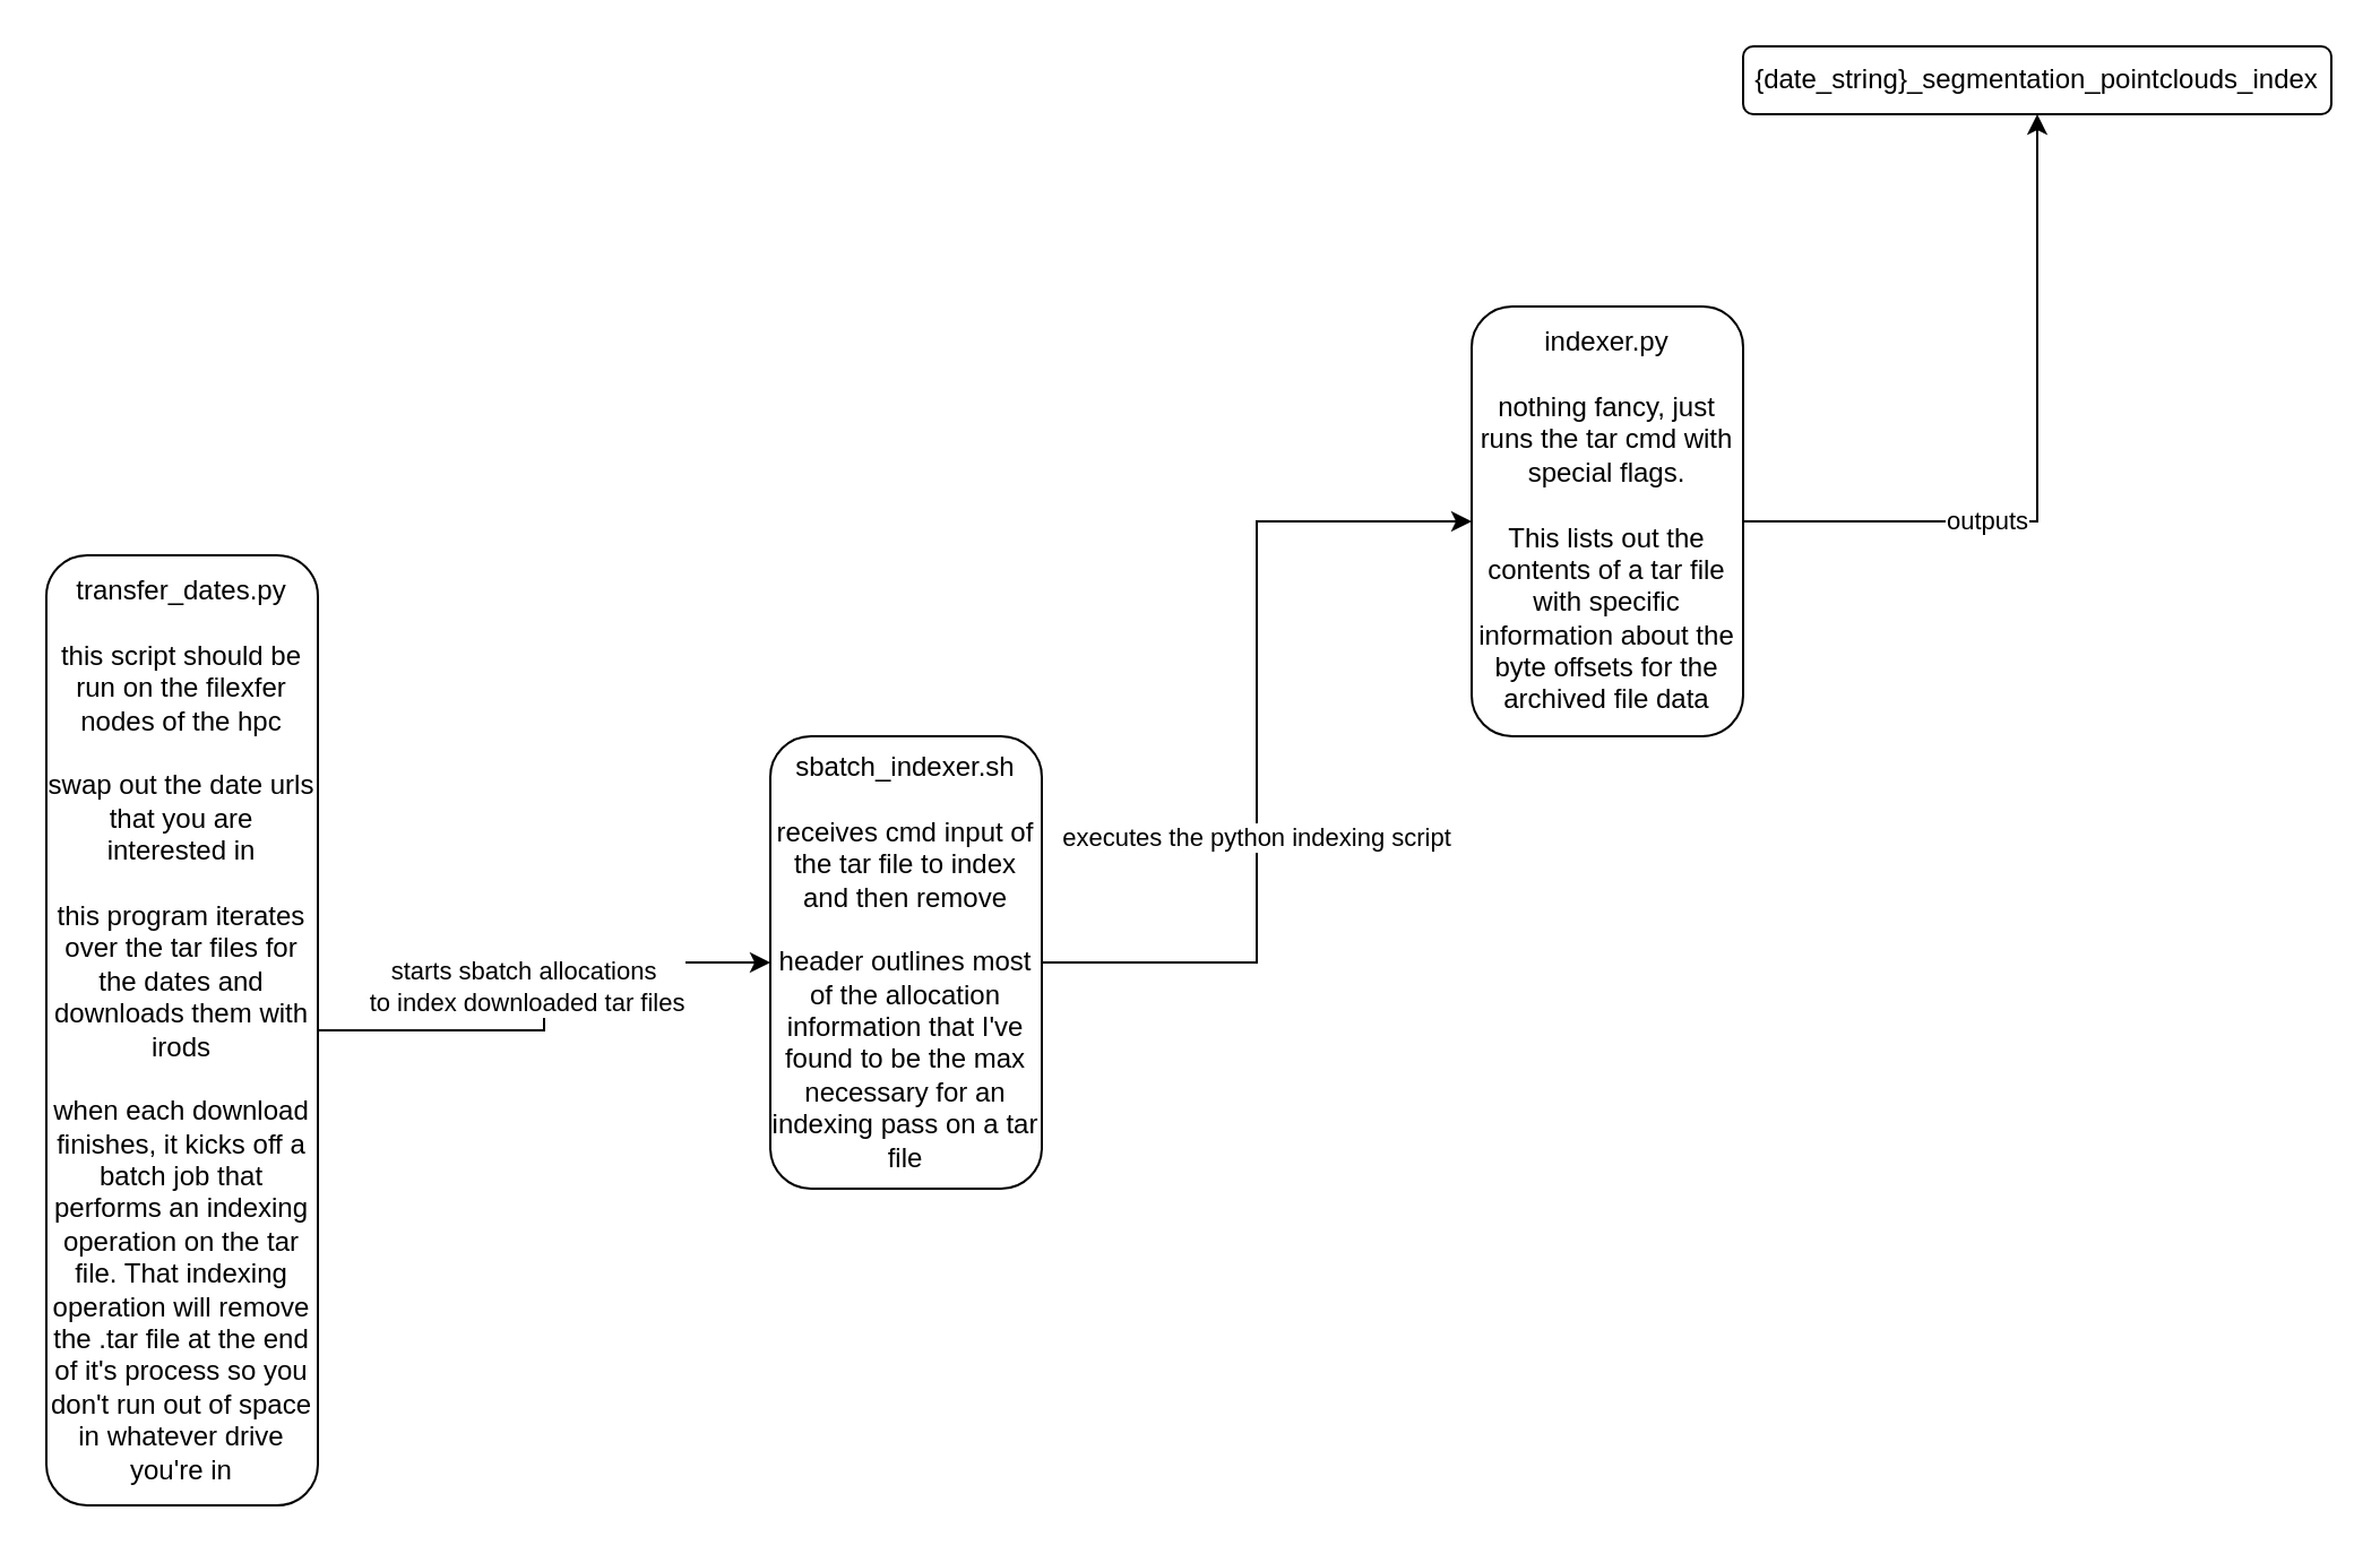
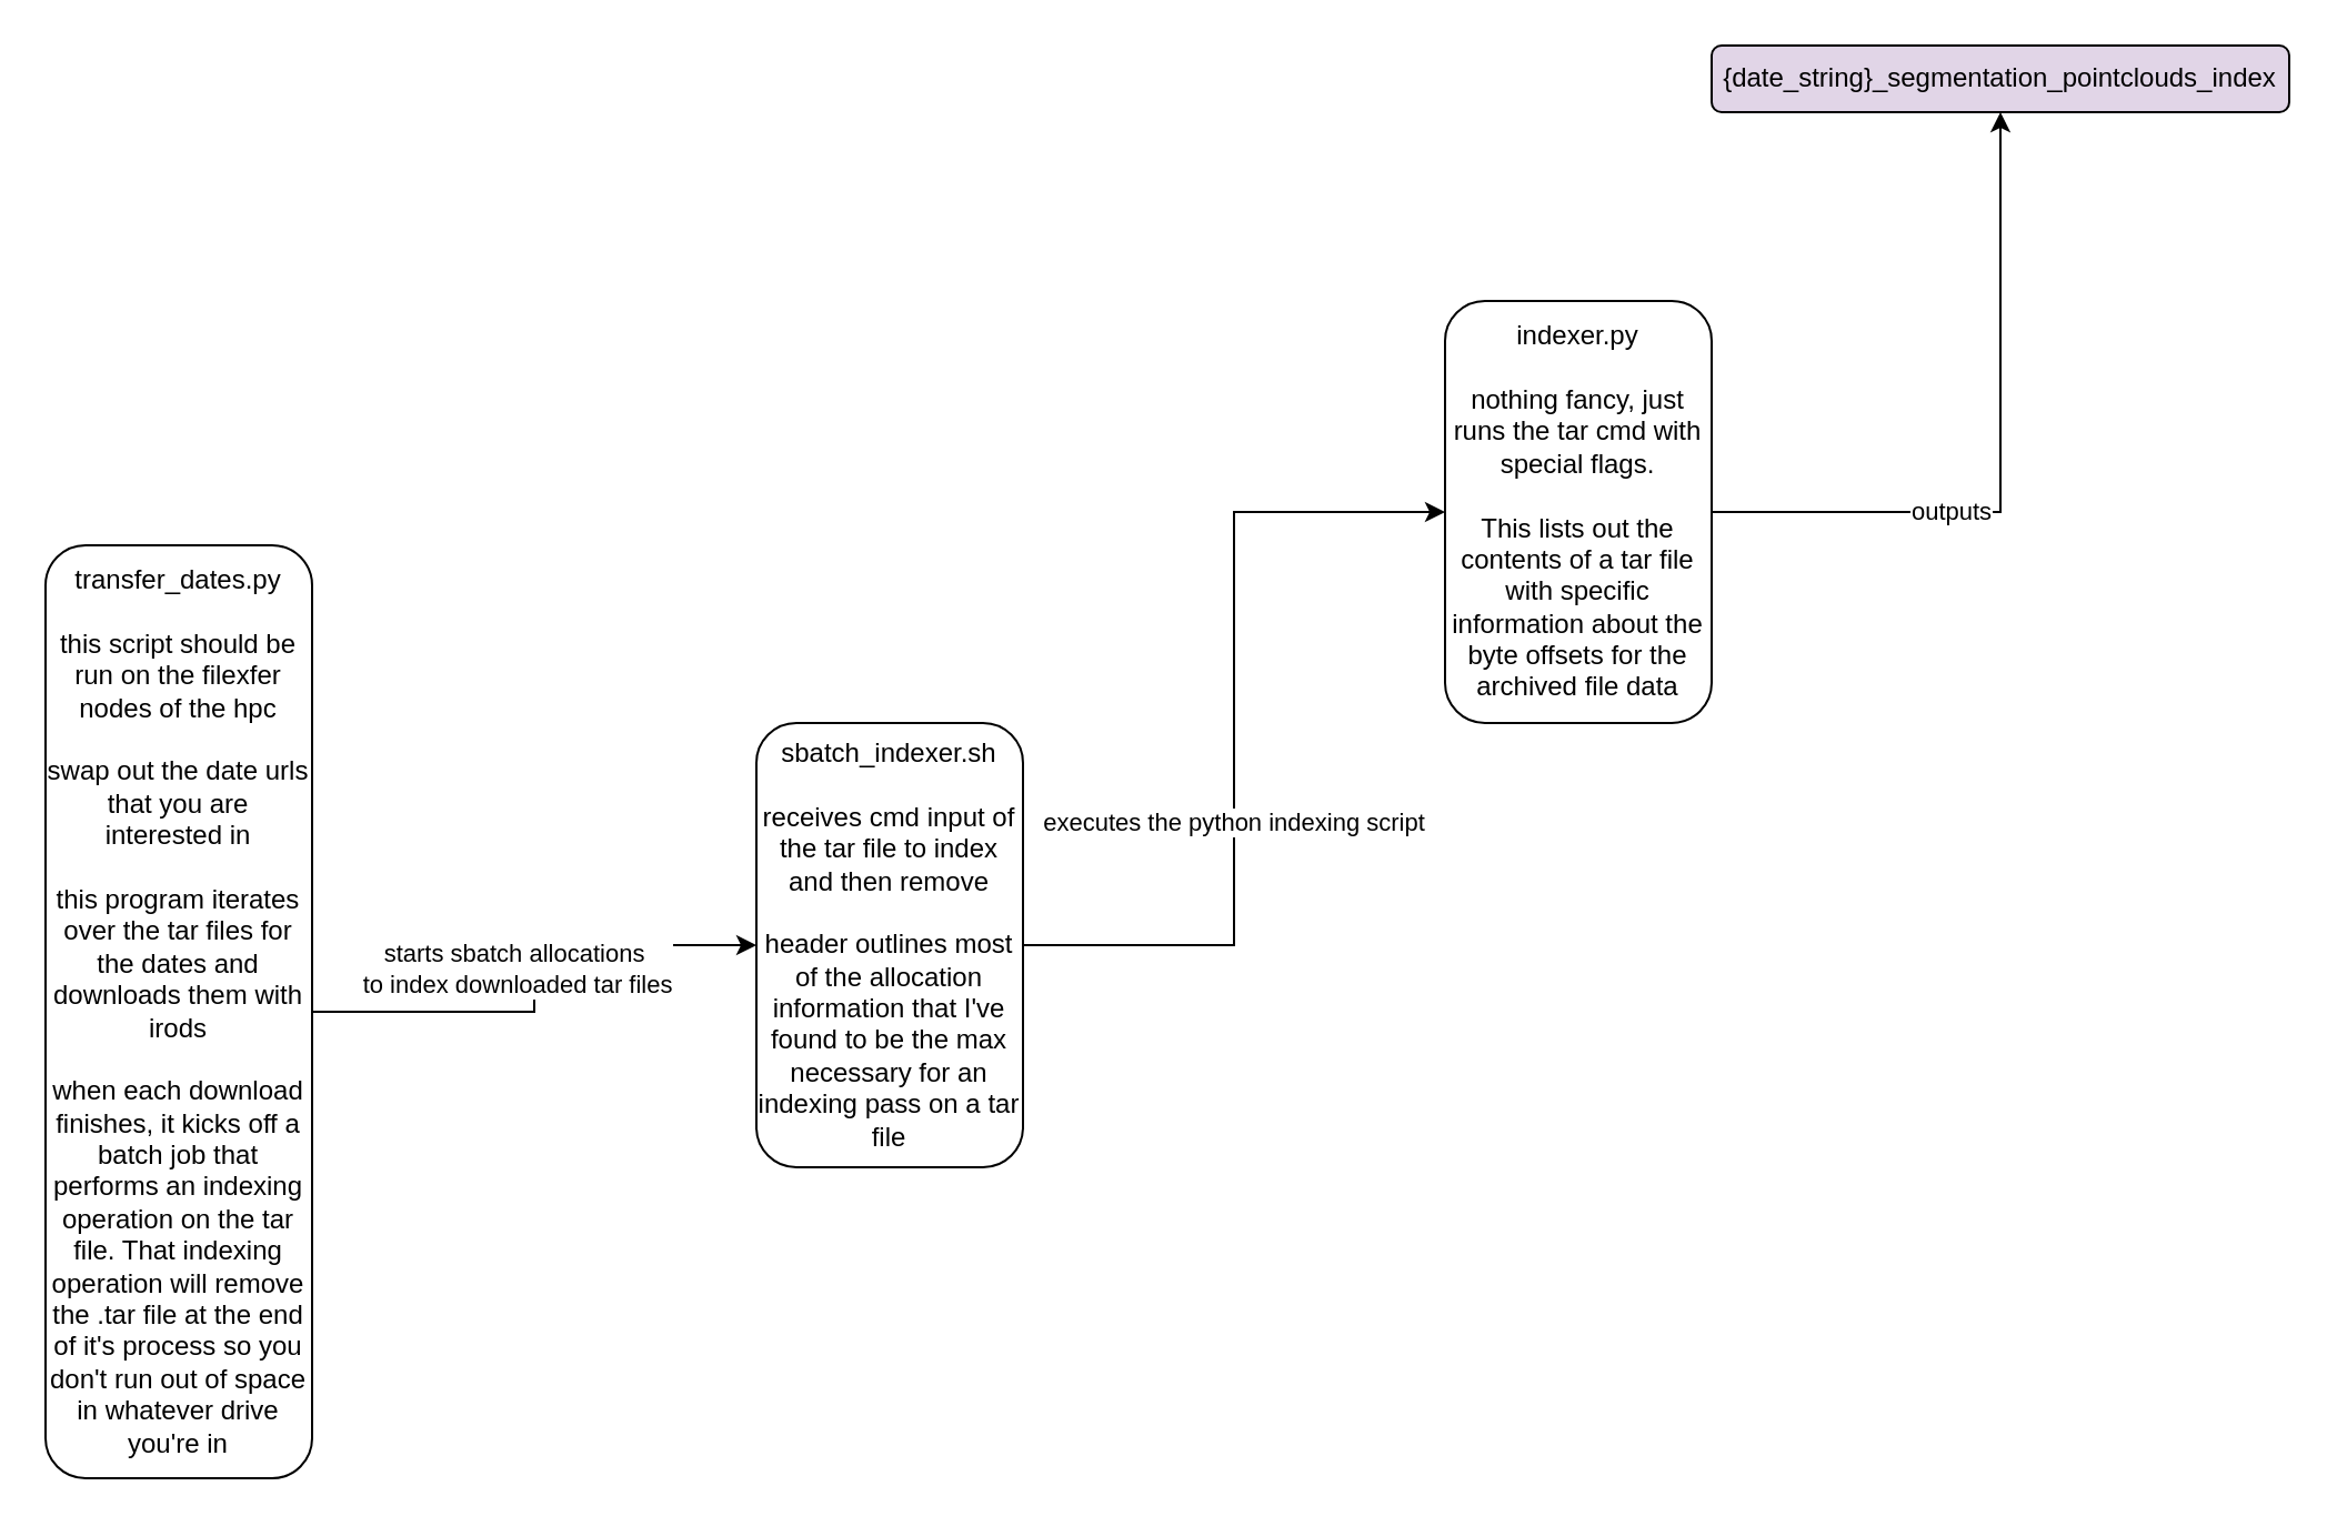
- <mxCell id="9" value="{date_string}_segmentation_pointclouds_index" style="rounded=1;whiteSpace=wrap;html=1;fixedWidth=1;resizeHeight=1;autosize=1;" vertex="1" parent="1"><mxGeometry x="770" y="20" width="260" height="30" as="geometry" /></mxCell>
+ <mxCell id="9" value="{date_string}_segmentation_pointclouds_index" style="rounded=1;whiteSpace=wrap;html=1;fixedWidth=1;resizeHeight=1;autosize=1;fillColor=#e1d5e7;" vertex="1" parent="1"><mxGeometry x="770" y="20" width="260" height="30" as="geometry" /></mxCell>
